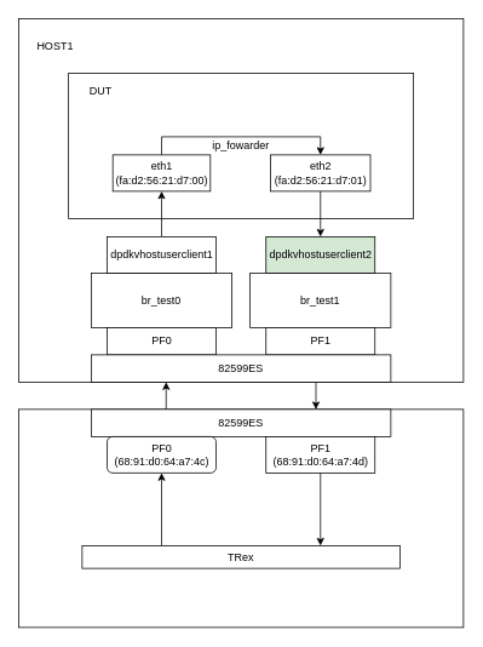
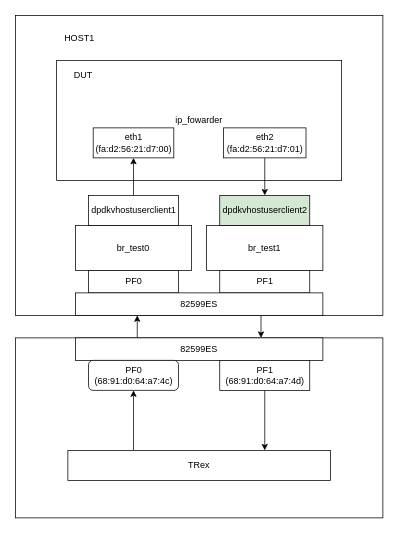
- <mxCell id="3" value="HOST1" style="text;html=1;align=center;verticalAlign=middle;resizable=0;points=[];autosize=1;strokeColor=none;" vertex="1" parent="1"><mxGeometry x="30" y="40" width="60" height="20" as="geometry" /></mxCell>
+ <mxCell id="3" value="HOST1" style="text;html=1;align=center;verticalAlign=middle;resizable=0;points=[];autosize=1;strokeColor=none;" vertex="1" parent="1"><mxGeometry x="75" y="40" width="60" height="20" as="geometry" /></mxCell>
- <mxCell id="6" style="edgeStyle=orthogonalEdgeStyle;rounded=0;orthogonalLoop=1;jettySize=auto;html=1;exitX=0.5;exitY=0;exitDx=0;exitDy=0;entryX=0.5;entryY=0;entryDx=0;entryDy=0;" edge="1" parent="1" source="7" target="9"><mxGeometry relative="1" as="geometry" /></mxCell>
- <mxCell id="26" value="TRex" style="rounded=0;whiteSpace=wrap;html=1;" vertex="1" parent="1"><mxGeometry x="90" y="600" width="350" height="25" as="geometry" /></mxCell>
+ <mxCell id="26" value="TRex" style="rounded=0;whiteSpace=wrap;html=1;" vertex="1" parent="1"><mxGeometry x="90" y="600" width="350" height="40" as="geometry" /></mxCell>
